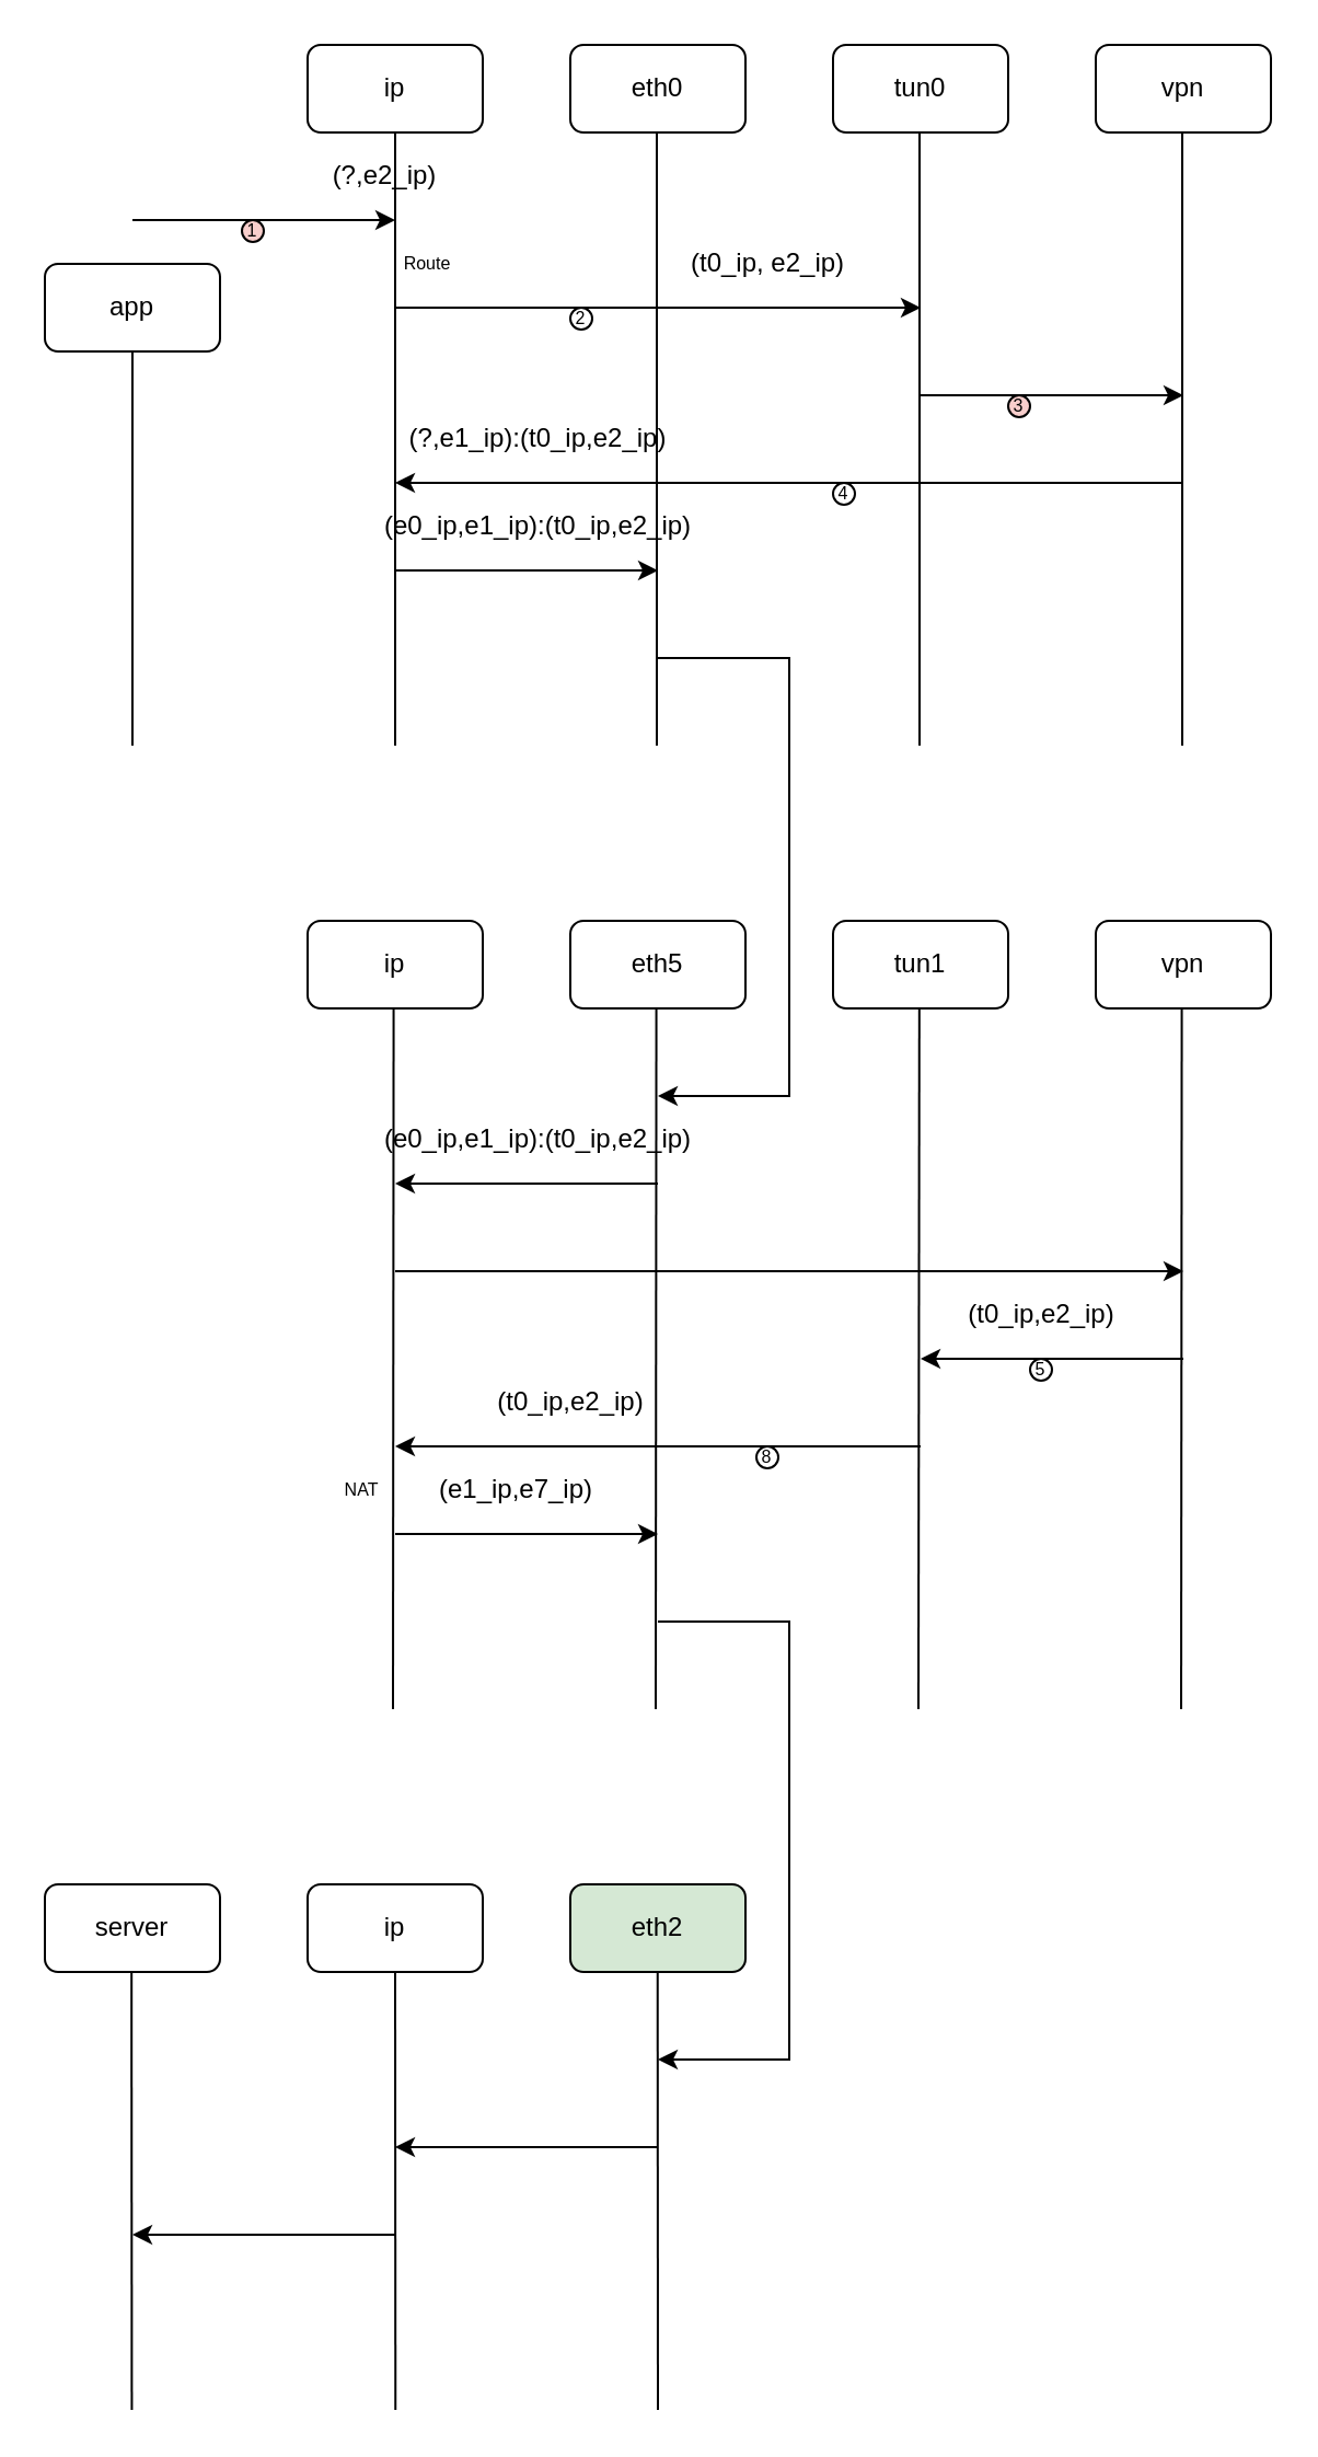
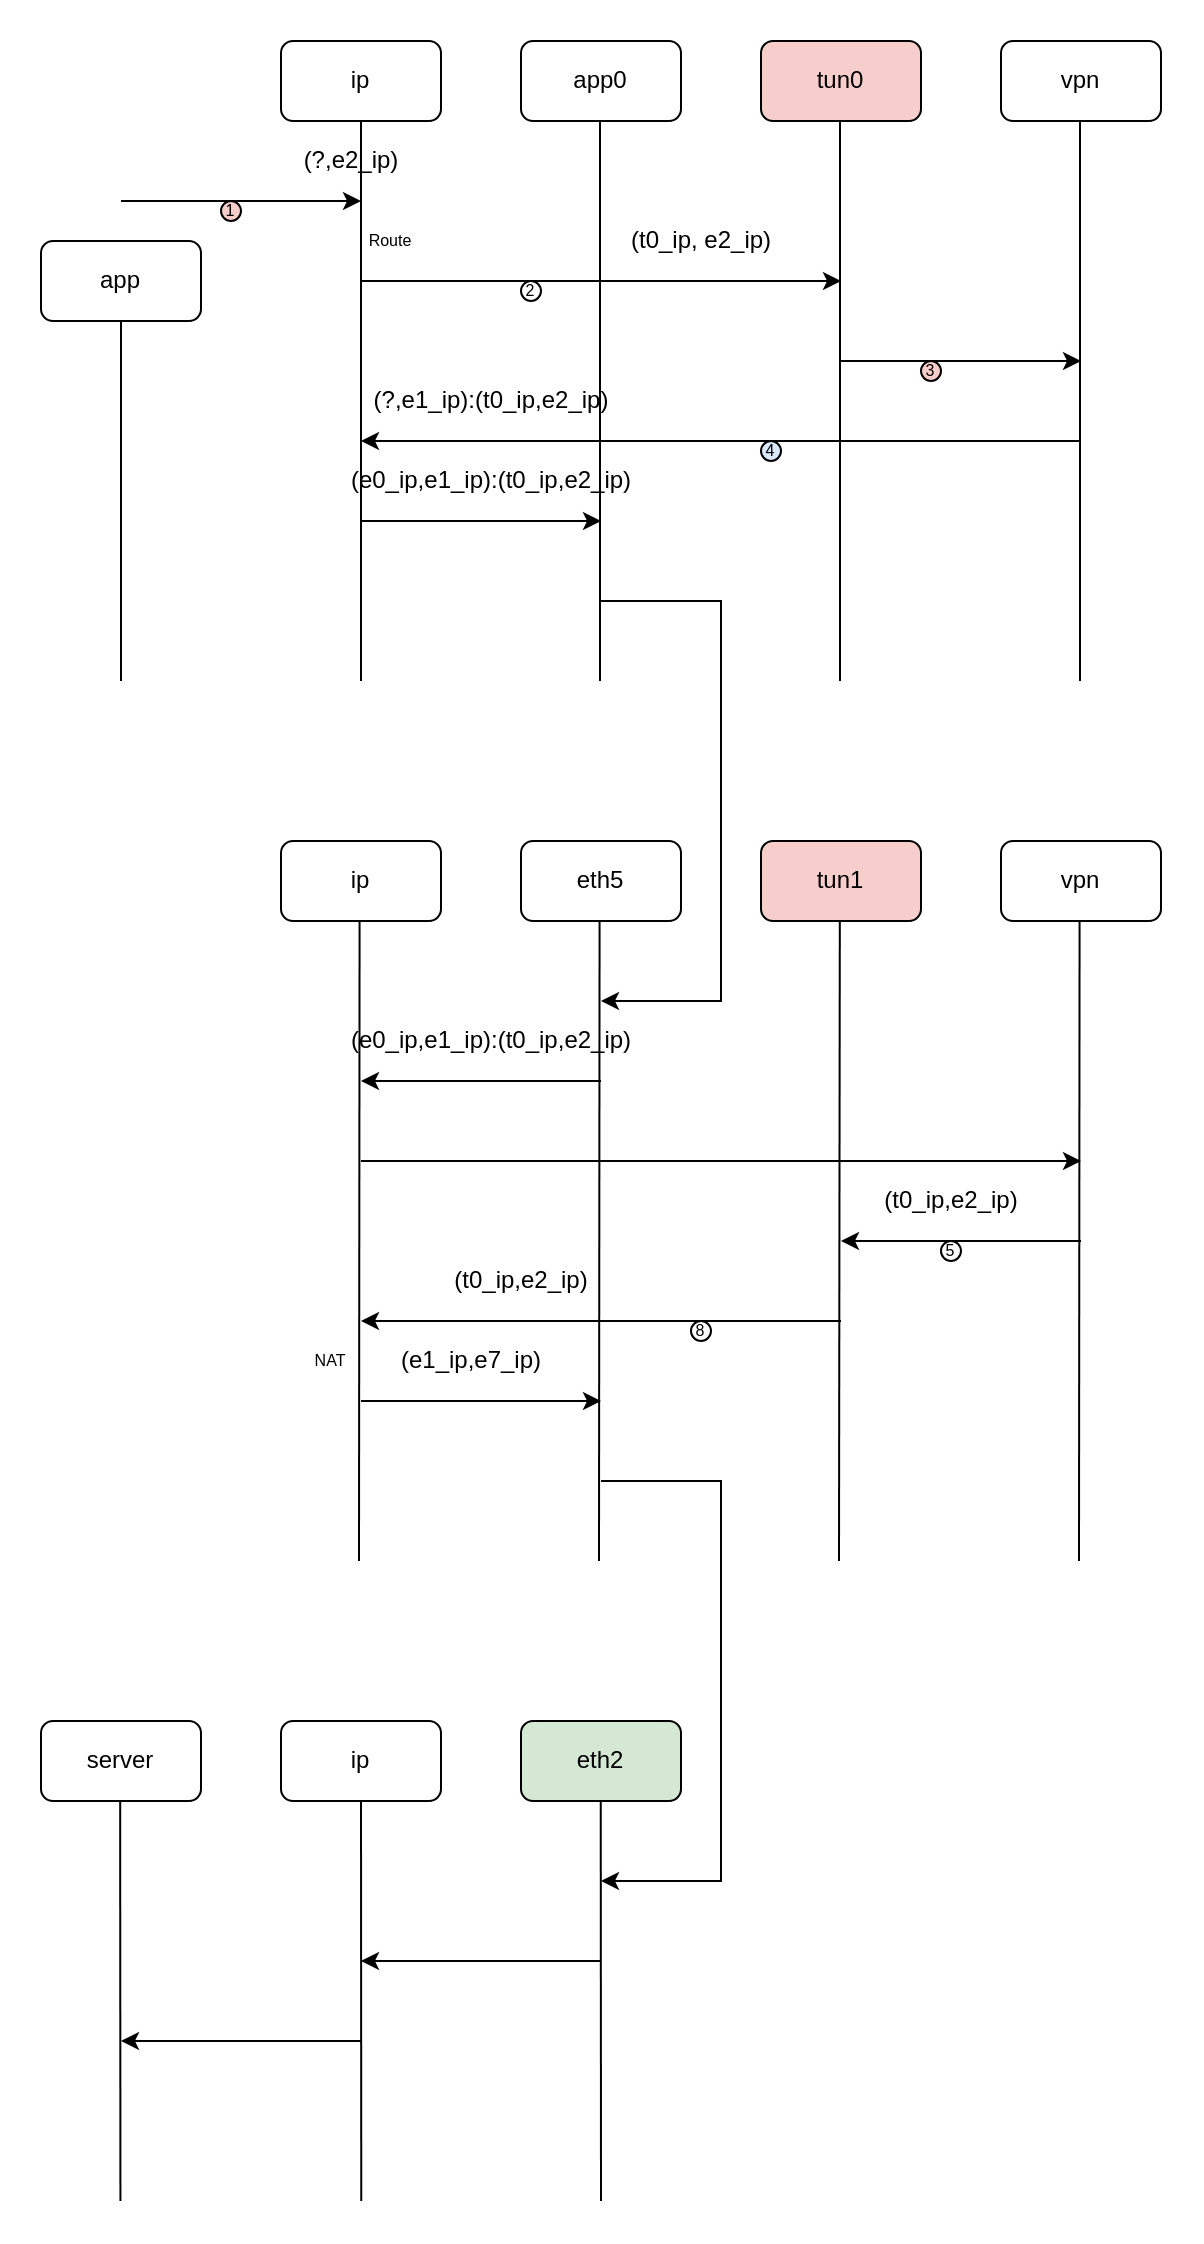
- <mxCell id="4" value="eth0" style="rounded=1;whiteSpace=wrap;html=1;" parent="1" vertex="1"><mxGeometry x="260" y="20" width="80" height="40" as="geometry" /></mxCell>
+ <mxCell id="4" value="app0" style="rounded=1;whiteSpace=wrap;html=1;" parent="1" vertex="1"><mxGeometry x="260" y="20" width="80" height="40" as="geometry" /></mxCell>
- <mxCell id="5" value="tun0" style="rounded=1;whiteSpace=wrap;html=1;" parent="1" vertex="1"><mxGeometry x="380" y="20" width="80" height="40" as="geometry" /></mxCell>
+ <mxCell id="5" value="tun0" style="rounded=1;whiteSpace=wrap;html=1;fillColor=#f8cecc;" parent="1" vertex="1"><mxGeometry x="380" y="20" width="80" height="40" as="geometry" /></mxCell>
- <mxCell id="49" value="4" style="ellipse;whiteSpace=wrap;html=1;aspect=fixed;fontSize=8;" parent="1" vertex="1"><mxGeometry x="380" y="220" width="10" height="10" as="geometry" /></mxCell>
+ <mxCell id="49" value="4" style="ellipse;whiteSpace=wrap;html=1;aspect=fixed;fontSize=8;fillColor=#dae8fc;" parent="1" vertex="1"><mxGeometry x="380" y="220" width="10" height="10" as="geometry" /></mxCell>
- <mxCell id="19" value="tun1" style="rounded=1;whiteSpace=wrap;html=1;" parent="1" vertex="1"><mxGeometry x="380" y="420" width="80" height="40" as="geometry" /></mxCell>
+ <mxCell id="19" value="tun1" style="rounded=1;whiteSpace=wrap;html=1;fillColor=#f8cecc;" parent="1" vertex="1"><mxGeometry x="380" y="420" width="80" height="40" as="geometry" /></mxCell>
